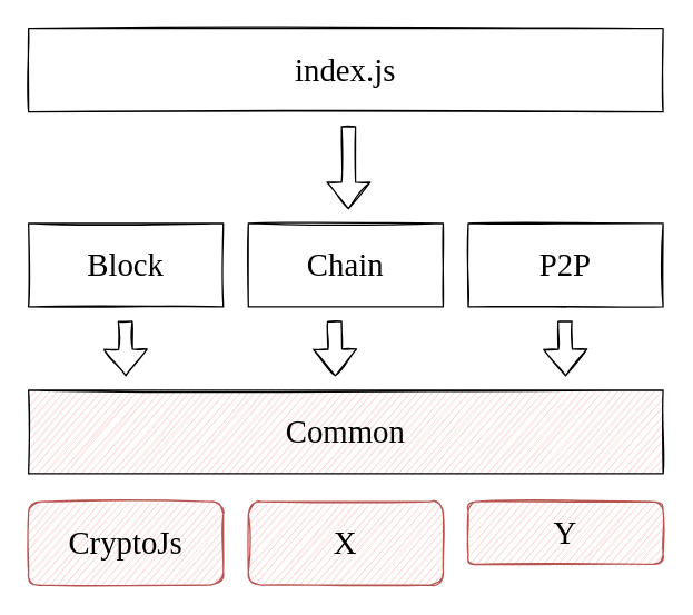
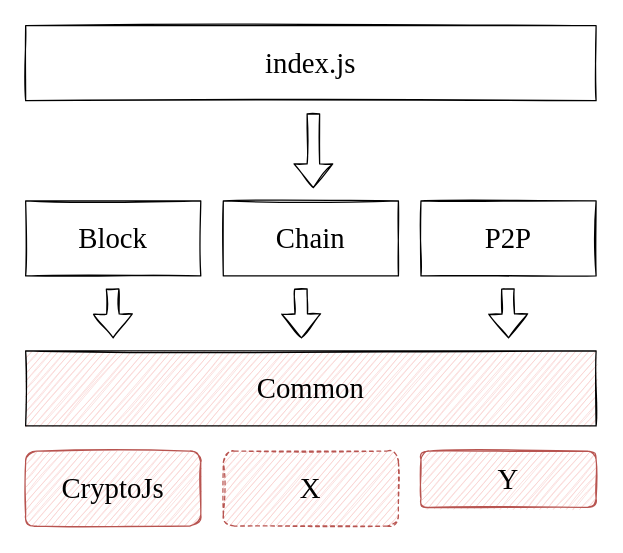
- <mxCell id="8" value="X" style="rounded=1;whiteSpace=wrap;html=1;fontFamily=Comic Sans MS;fontSize=23;sketch=1;fillColor=#f8cecc;strokeColor=#b85450;" vertex="1" parent="1"><mxGeometry x="178" y="360" width="140" height="60" as="geometry" /></mxCell>
+ <mxCell id="8" value="X" style="rounded=1;whiteSpace=wrap;html=1;fontFamily=Comic Sans MS;fontSize=23;sketch=1;fillColor=#f8cecc;strokeColor=#b85450;dashed=1;" vertex="1" parent="1"><mxGeometry x="178" y="360" width="140" height="60" as="geometry" /></mxCell>
